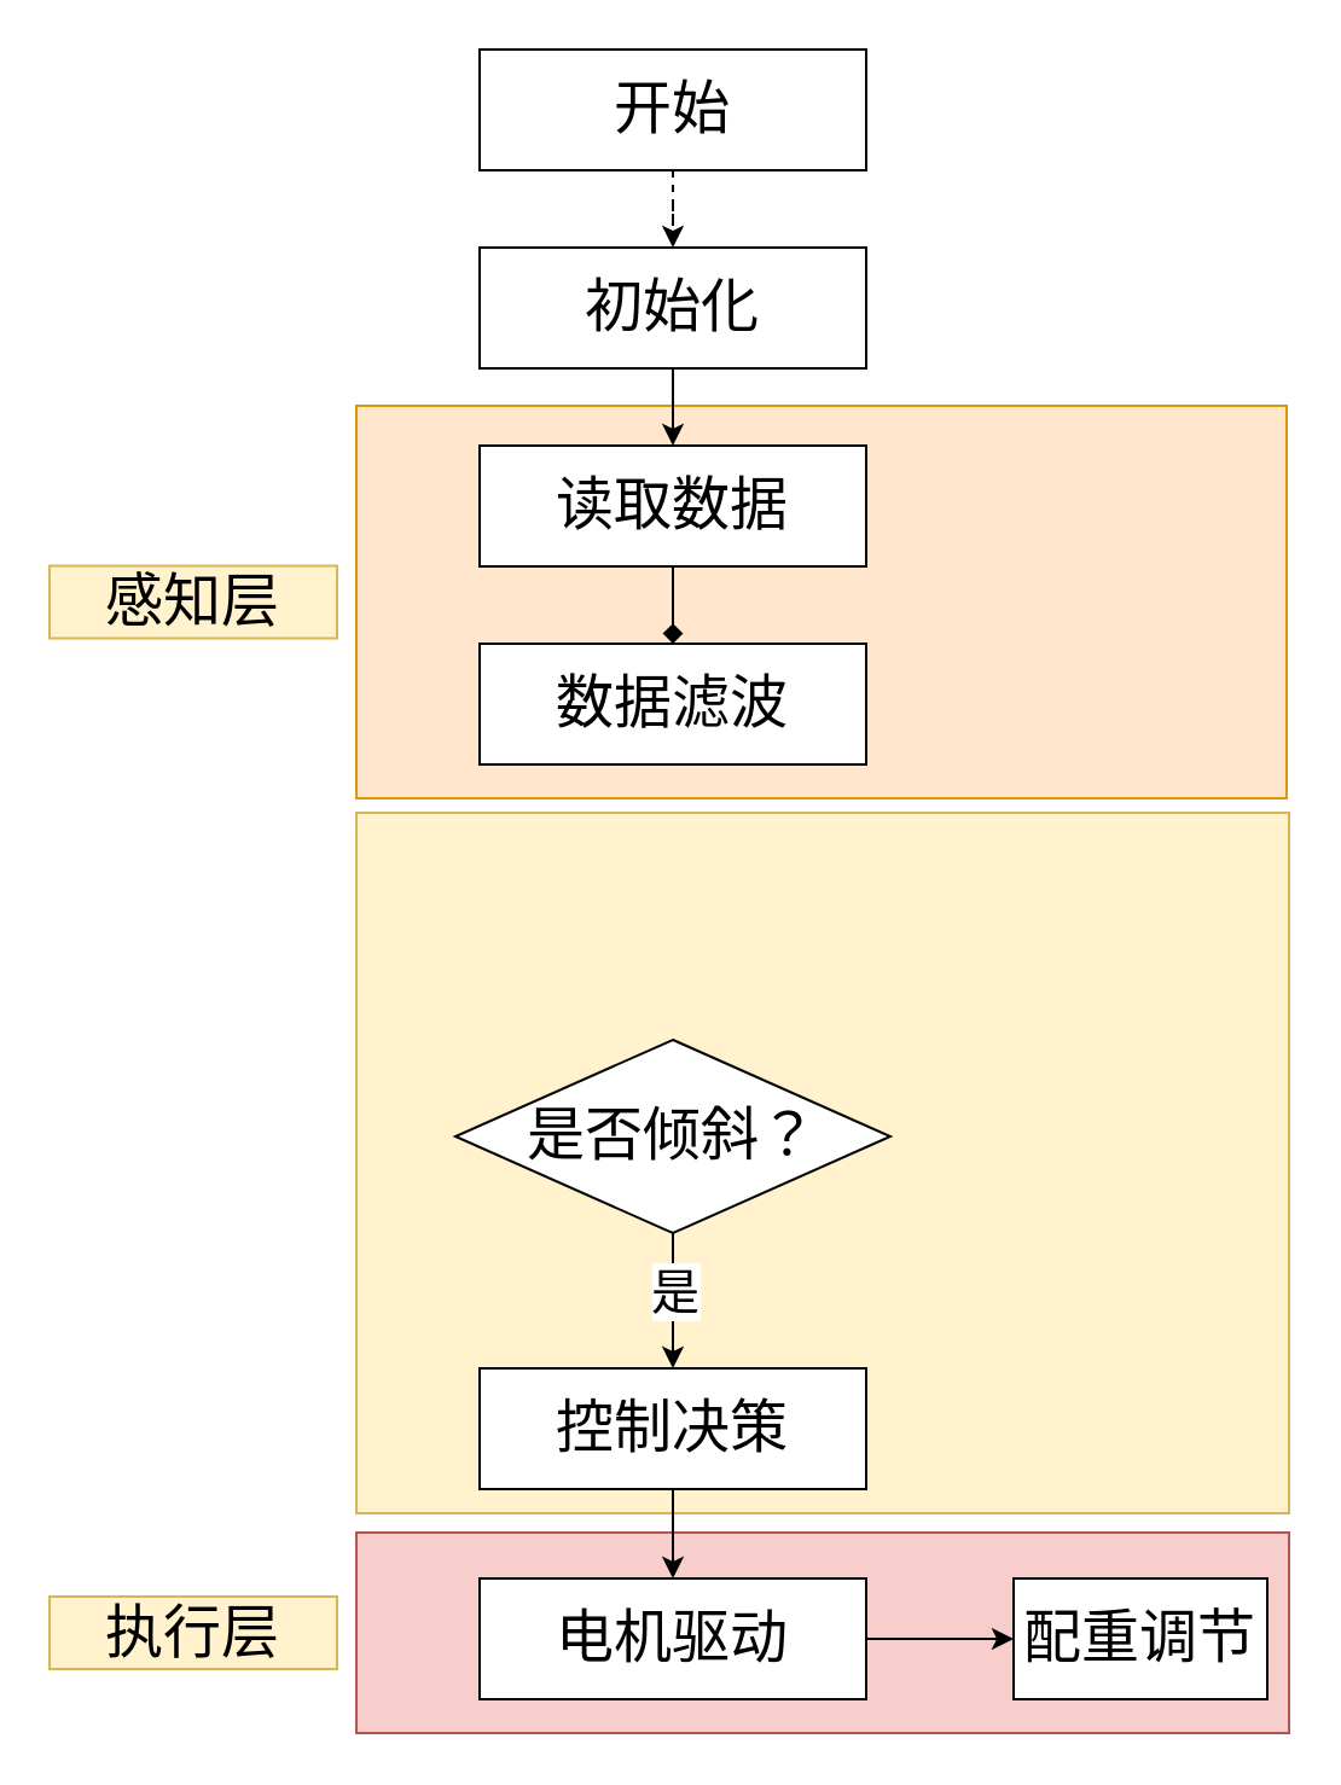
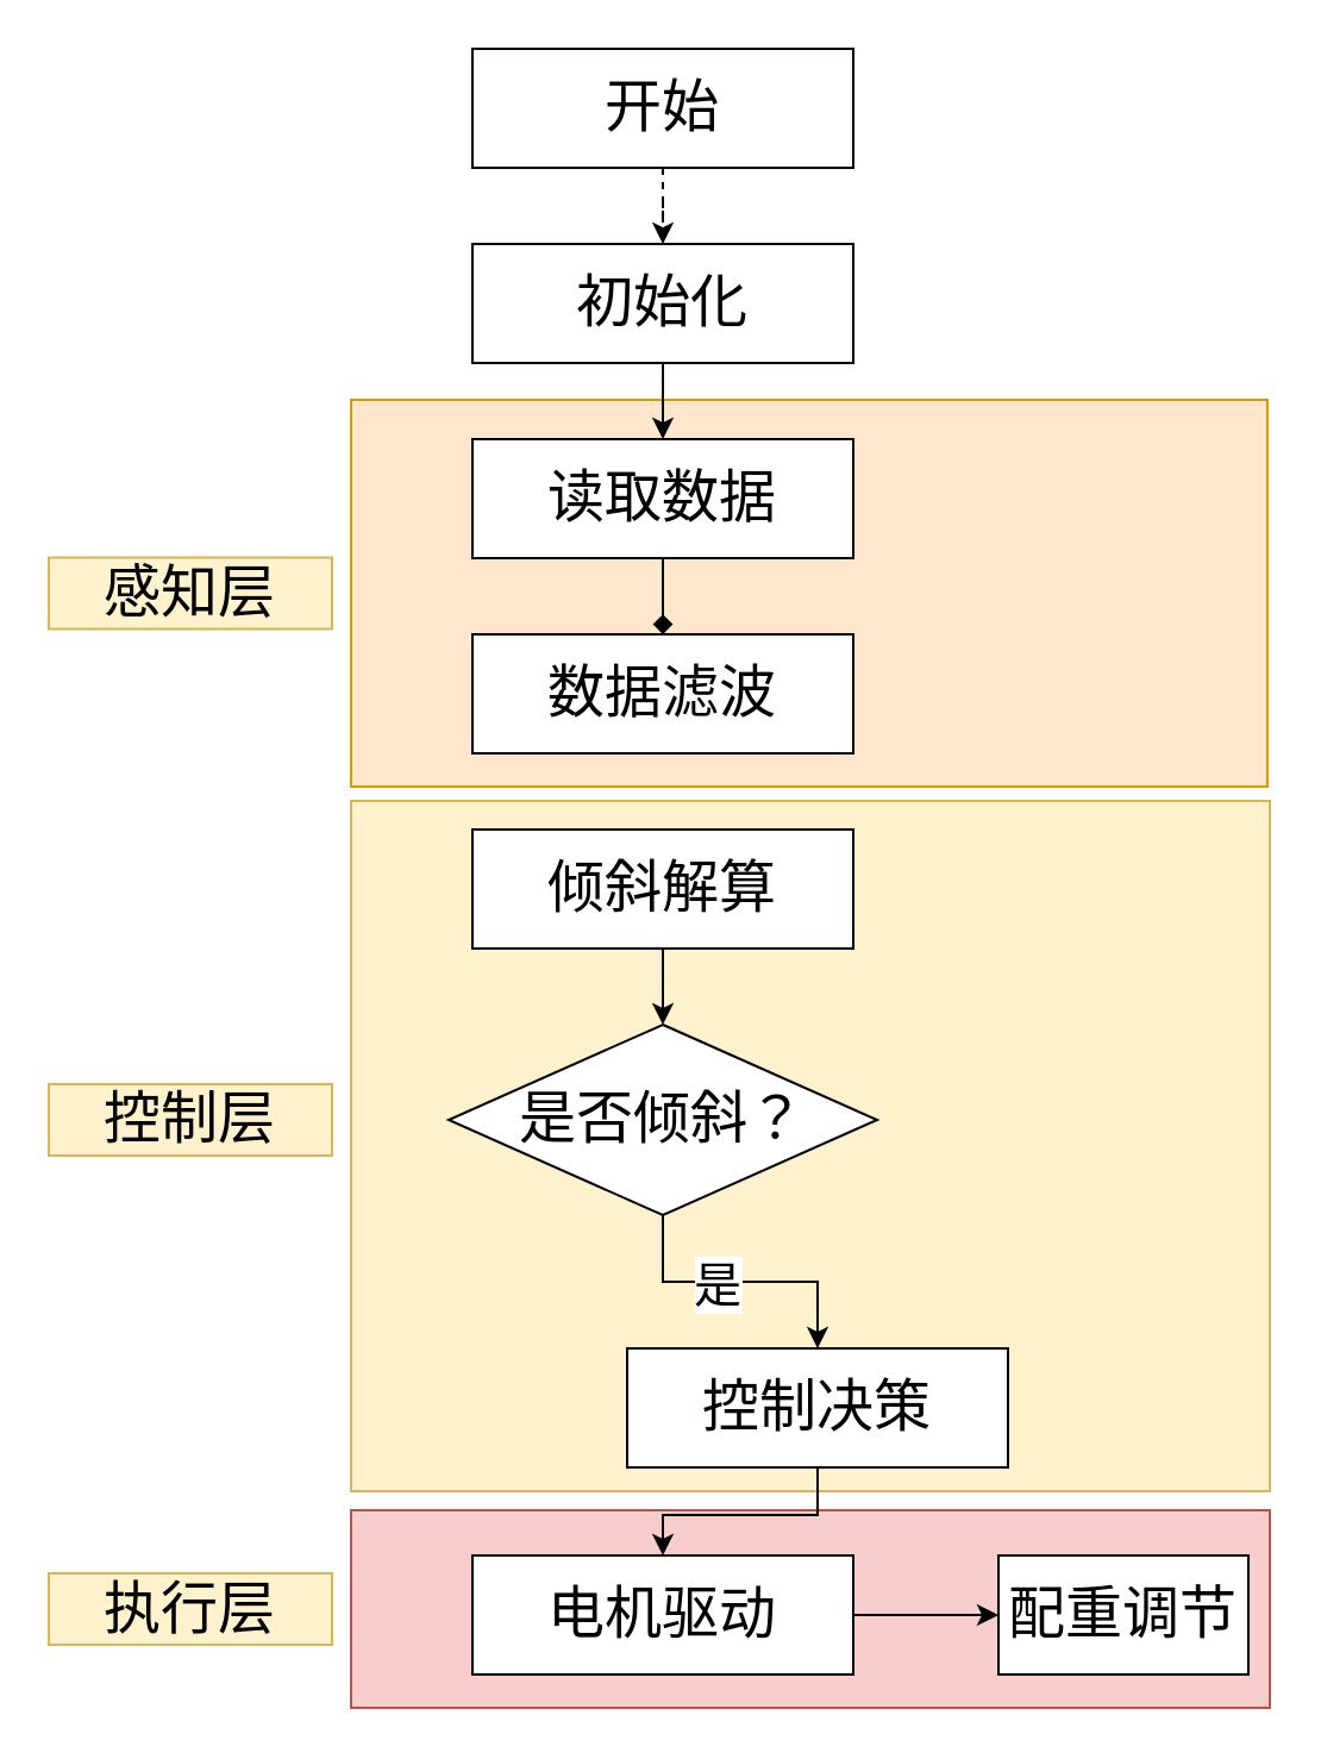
+ <mxCell id="13" value="&lt;span style=&quot;font-size: 24px;&quot;&gt;倾斜解算&lt;/span&gt;" style="rounded=0;whiteSpace=wrap;html=1;fontFamily=宋体;" vertex="1" parent="1"><mxGeometry x="198" y="348" width="160" height="50" as="geometry" /></mxCell>
+ <mxCell id="12" style="edgeStyle=orthogonalEdgeStyle;rounded=0;orthogonalLoop=1;jettySize=auto;html=1;entryX=0.5;entryY=0;entryDx=0;entryDy=0;" edge="1" parent="1" source="13" target="16"><mxGeometry relative="1" as="geometry" /></mxCell>
+ <mxCell id="23" value="&lt;font style=&quot;font-size: 24px;&quot; face=&quot;宋体&quot;&gt;控制层&lt;/font&gt;" style="text;html=1;align=center;verticalAlign=middle;whiteSpace=wrap;rounded=0;fillColor=#fff2cc;strokeColor=#d6b656;" vertex="1" parent="1"><mxGeometry x="20" y="455" width="119" height="30" as="geometry" /></mxCell>
- <mxCell id="18" value="&lt;span style=&quot;font-size: 24px;&quot;&gt;控制决策&lt;/span&gt;" style="rounded=0;whiteSpace=wrap;html=1;fontFamily=宋体;" vertex="1" parent="1"><mxGeometry x="198" y="566" width="160" height="50" as="geometry" /></mxCell>
+ <mxCell id="18" value="&lt;span style=&quot;font-size: 24px;&quot;&gt;控制决策&lt;/span&gt;" style="rounded=0;whiteSpace=wrap;html=1;fontFamily=宋体;" vertex="1" parent="1"><mxGeometry x="263" y="566" width="160" height="50" as="geometry" /></mxCell>
